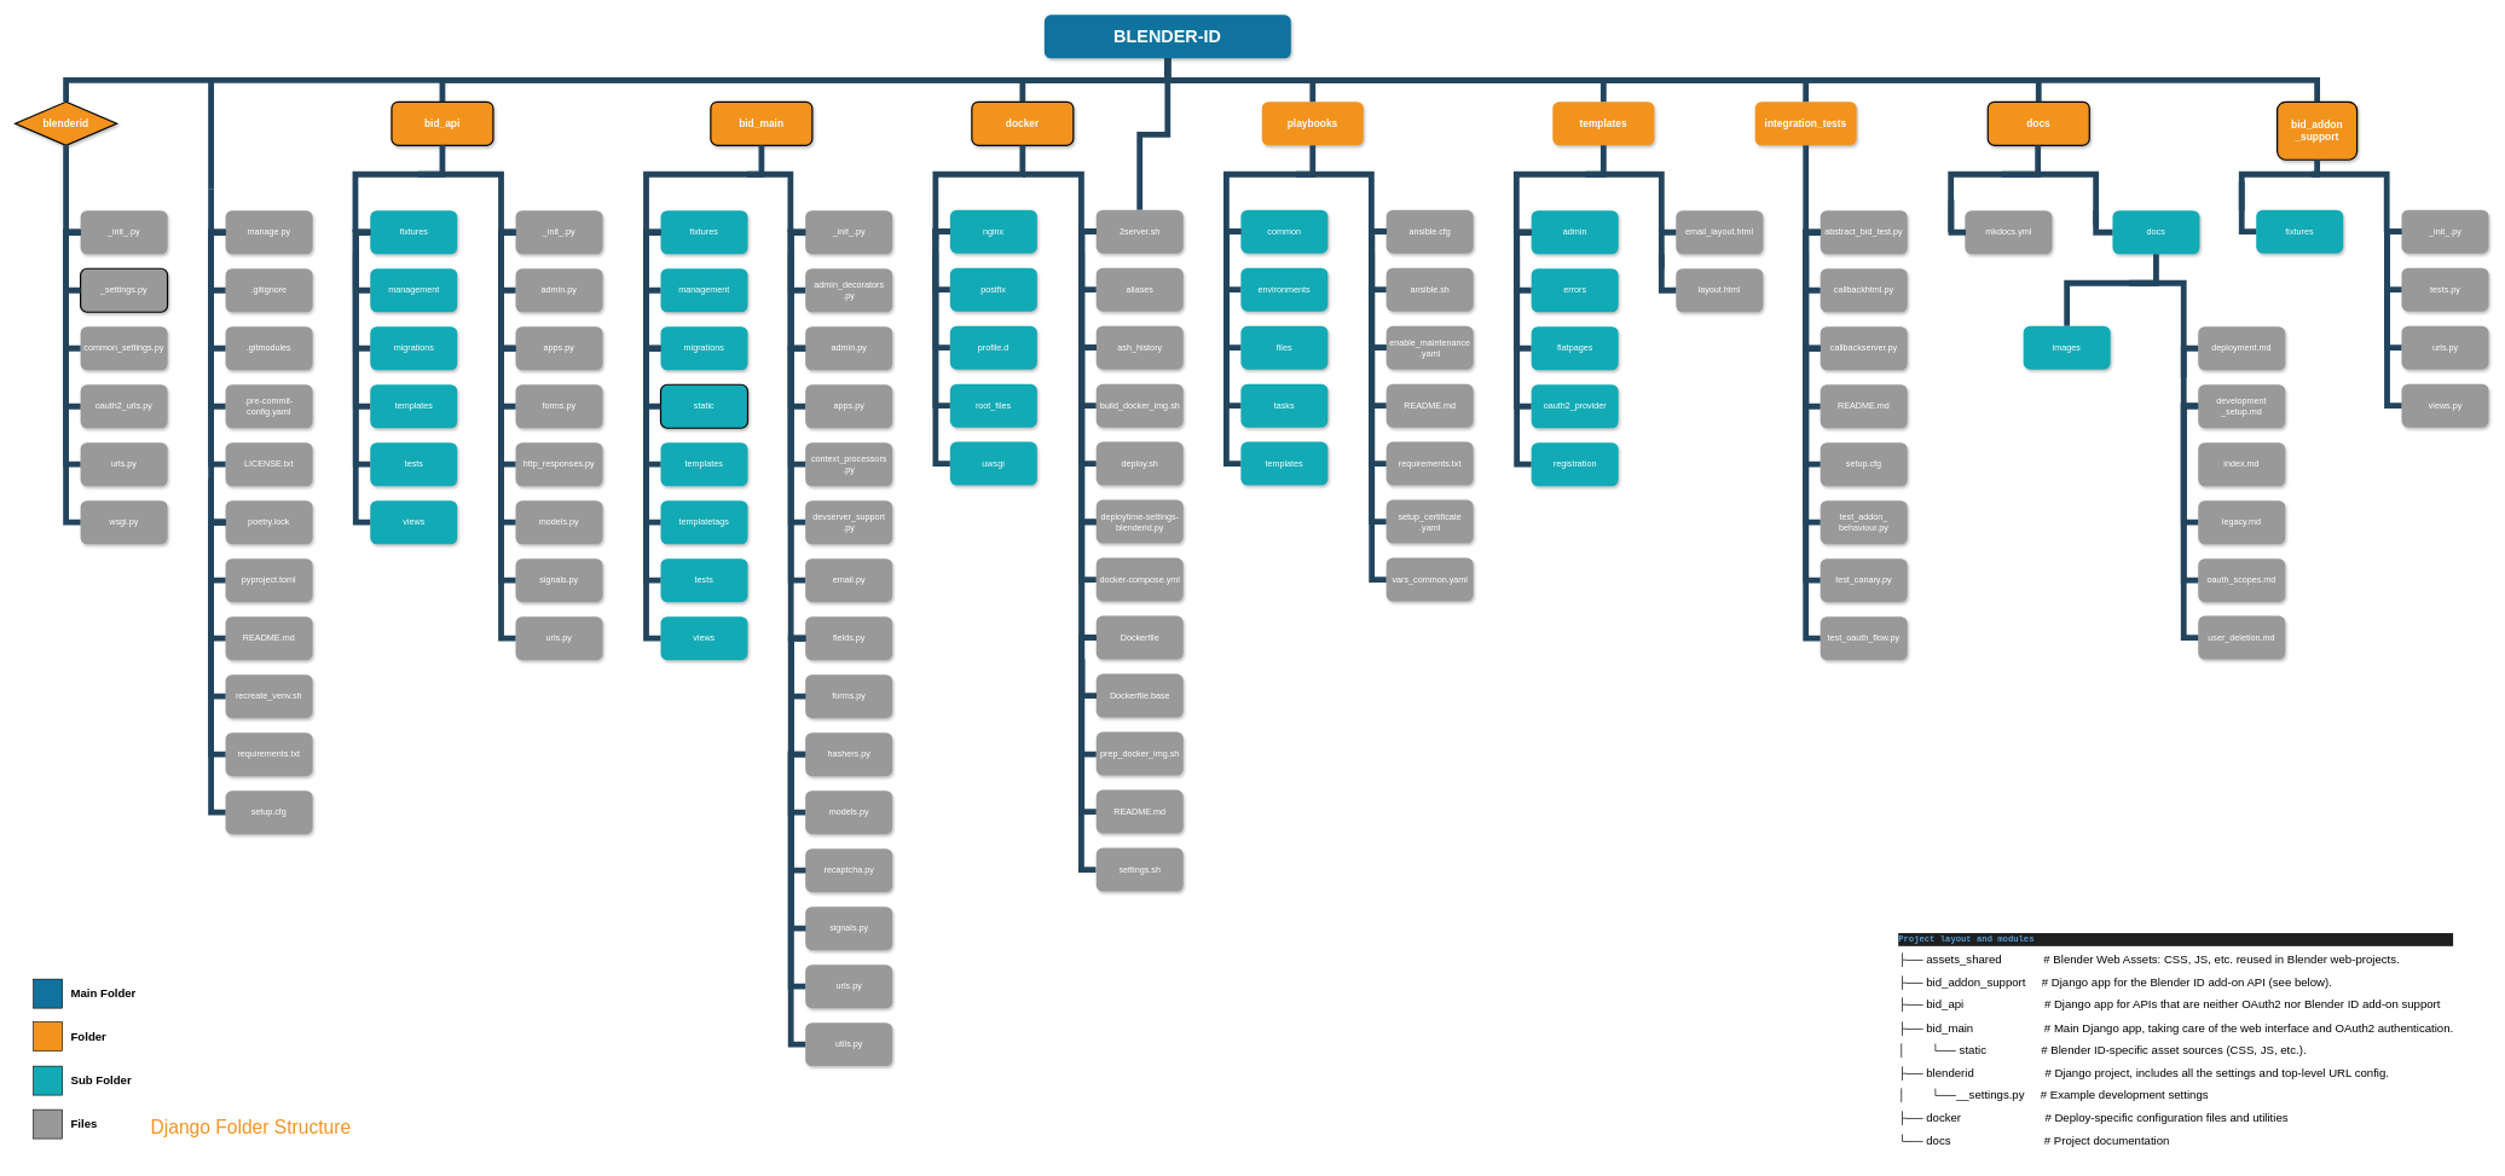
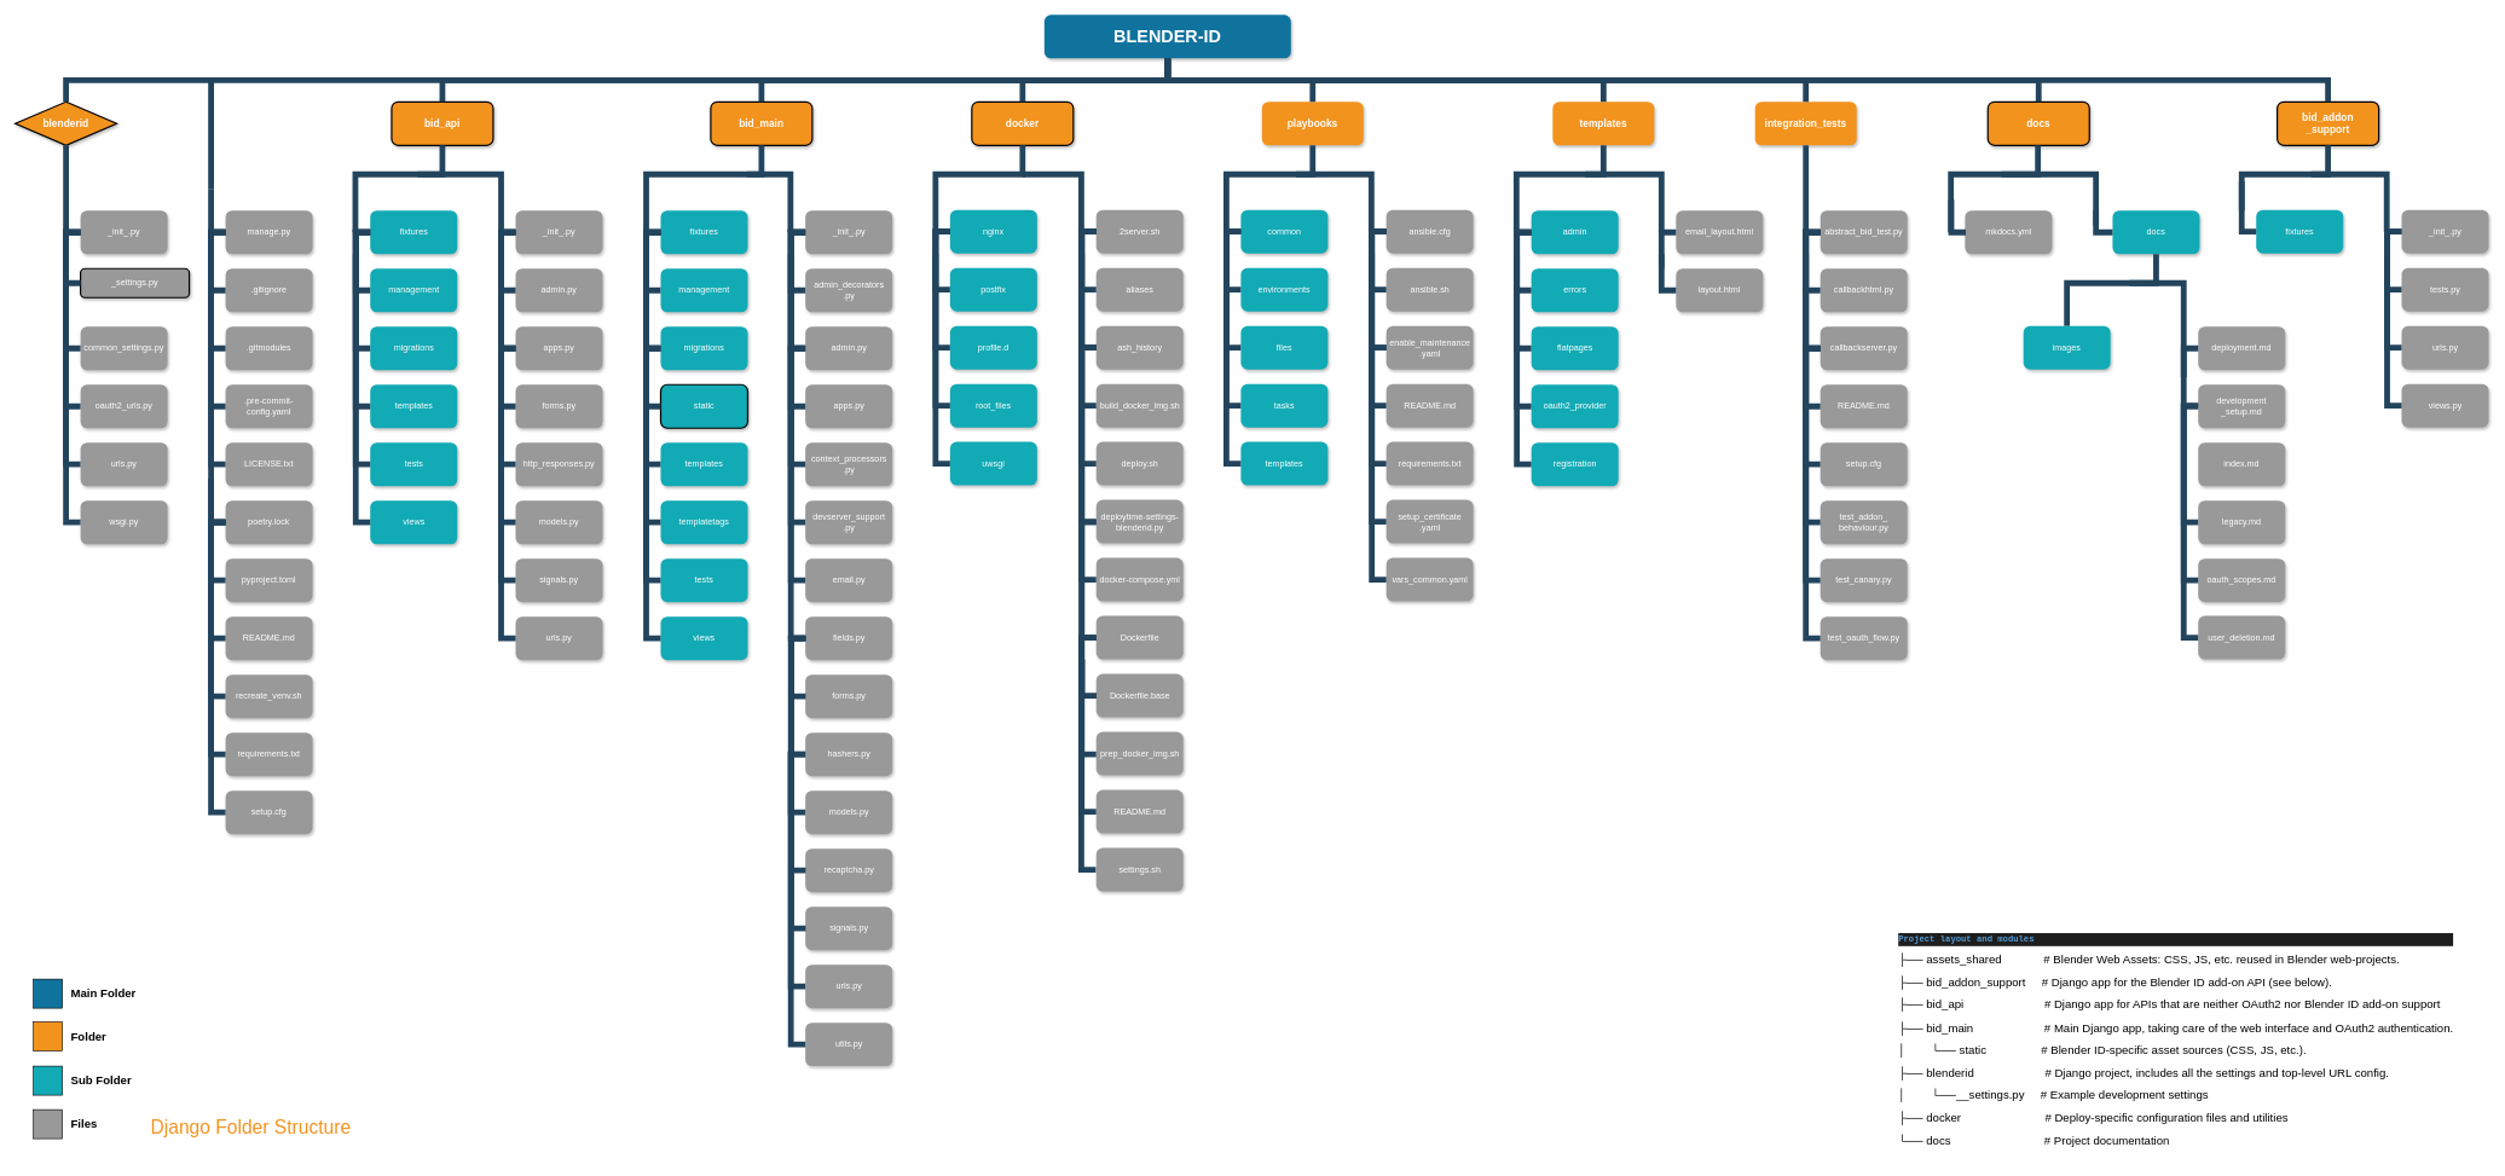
- <mxCell id="232" value="bid_addon&#10;_support" style="whiteSpace=wrap;rounded=1;fillColor=#F2931E;strokeColor=default;shadow=1;fontColor=#FFFFFF;fontStyle=1;fontSize=14;strokeWidth=2;" parent="1" vertex="1"><mxGeometry x="3139" y="140" width="110" height="80" as="geometry" /></mxCell>
+ <mxCell id="232" value="bid_addon&#10;_support" style="whiteSpace=wrap;rounded=1;fillColor=#F2931E;strokeColor=default;shadow=1;fontColor=#FFFFFF;fontStyle=1;fontSize=14;strokeWidth=2;" parent="1" vertex="1"><mxGeometry x="3139" y="140" width="140" height="60" as="geometry" /></mxCell>
- <mxCell id="63" value="" style="edgeStyle=elbowEdgeStyle;elbow=vertical;rounded=0;fontColor=#000000;endArrow=none;endFill=0;strokeWidth=8;strokeColor=#23445D;" parent="1" source="2" target="141" edge="1"><mxGeometry width="100" height="100" relative="1" as="geometry"><mxPoint x="605" y="130" as="sourcePoint" /><mxPoint x="705" y="30" as="targetPoint" /></mxGeometry></mxCell>
+ <mxCell id="63" value="" style="edgeStyle=elbowEdgeStyle;elbow=vertical;rounded=0;fontColor=#000000;endArrow=none;endFill=0;strokeWidth=8;strokeColor=#23445D;" parent="1" source="2" target="6" edge="1"><mxGeometry width="100" height="100" relative="1" as="geometry"><mxPoint x="605" y="130" as="sourcePoint" /><mxPoint x="705" y="30" as="targetPoint" /></mxGeometry></mxCell>
- <mxCell id="11" value="_settings.py" style="whiteSpace=wrap;rounded=1;fillColor=#999999;strokeColor=default;shadow=1;fontColor=#FFFFFF;fontStyle=0;strokeWidth=2;" parent="1" vertex="1"><mxGeometry x="110" y="370" width="120" height="60" as="geometry" /></mxCell>
+ <mxCell id="11" value="_settings.py" style="whiteSpace=wrap;rounded=1;fillColor=#999999;strokeColor=default;shadow=1;fontColor=#FFFFFF;fontStyle=0;strokeWidth=2;" parent="1" vertex="1"><mxGeometry x="110" y="370" width="150" height="40" as="geometry" /></mxCell>
